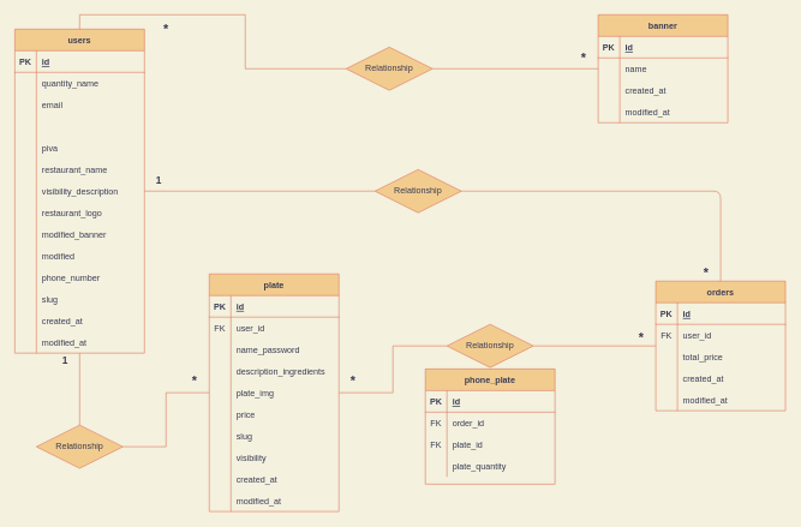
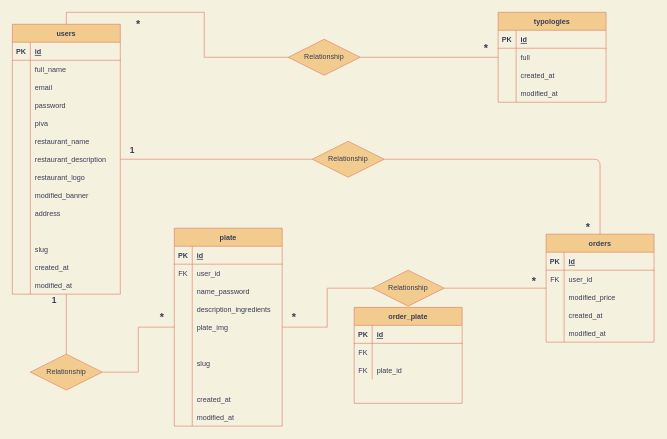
- <mxCell id="92" value="banner" style="shape=table;startSize=30;container=1;collapsible=1;childLayout=tableLayout;fixedRows=1;rowLines=0;fontStyle=1;align=center;resizeLast=1;rounded=0;sketch=0;fillColor=#F2CC8F;strokeColor=#E07A5F;fontColor=#393C56;" parent="1" vertex="1"><mxGeometry x="830" y="20" width="180" height="150" as="geometry" /></mxCell>
+ <mxCell id="92" value="typologies" style="shape=table;startSize=30;container=1;collapsible=1;childLayout=tableLayout;fixedRows=1;rowLines=0;fontStyle=1;align=center;resizeLast=1;rounded=0;sketch=0;fillColor=#F2CC8F;strokeColor=#E07A5F;fontColor=#393C56;" parent="1" vertex="1"><mxGeometry x="830" y="20" width="180" height="150" as="geometry" /></mxCell>
- <mxCell id="98" value="name" style="shape=partialRectangle;connectable=0;fillColor=none;top=0;left=0;bottom=0;right=0;align=left;spacingLeft=6;overflow=hidden;strokeColor=#E07A5F;fontColor=#393C56;" parent="96" vertex="1"><mxGeometry x="30" width="150" height="30" as="geometry" /></mxCell>
+ <mxCell id="98" value="full" style="shape=partialRectangle;connectable=0;fillColor=none;top=0;left=0;bottom=0;right=0;align=left;spacingLeft=6;overflow=hidden;strokeColor=#E07A5F;fontColor=#393C56;" parent="96" vertex="1"><mxGeometry x="30" width="150" height="30" as="geometry" /></mxCell>
- <mxCell id="39" value="quantity_name" style="shape=partialRectangle;connectable=0;fillColor=none;top=0;left=0;bottom=0;right=0;align=left;spacingLeft=6;overflow=hidden;strokeColor=#E07A5F;fontColor=#393C56;" parent="37" vertex="1"><mxGeometry x="30" width="150" height="30" as="geometry" /></mxCell>
+ <mxCell id="39" value="full_name" style="shape=partialRectangle;connectable=0;fillColor=none;top=0;left=0;bottom=0;right=0;align=left;spacingLeft=6;overflow=hidden;strokeColor=#E07A5F;fontColor=#393C56;" parent="37" vertex="1"><mxGeometry x="30" width="150" height="30" as="geometry" /></mxCell>
+ <mxCell id="45" value="password" style="shape=partialRectangle;connectable=0;fillColor=none;top=0;left=0;bottom=0;right=0;align=left;spacingLeft=6;overflow=hidden;strokeColor=#E07A5F;fontColor=#393C56;" parent="43" vertex="1"><mxGeometry x="30" width="150" height="30" as="geometry" /></mxCell>
- <mxCell id="54" value="visibility_description" style="shape=partialRectangle;connectable=0;fillColor=none;top=0;left=0;bottom=0;right=0;align=left;spacingLeft=6;overflow=hidden;strokeColor=#E07A5F;fontColor=#393C56;" parent="52" vertex="1"><mxGeometry x="30" width="150" height="30" as="geometry" /></mxCell>
+ <mxCell id="54" value="restaurant_description" style="shape=partialRectangle;connectable=0;fillColor=none;top=0;left=0;bottom=0;right=0;align=left;spacingLeft=6;overflow=hidden;strokeColor=#E07A5F;fontColor=#393C56;" parent="52" vertex="1"><mxGeometry x="30" width="150" height="30" as="geometry" /></mxCell>
- <mxCell id="63" value="modified" style="shape=partialRectangle;connectable=0;fillColor=none;top=0;left=0;bottom=0;right=0;align=left;spacingLeft=6;overflow=hidden;strokeColor=#E07A5F;fontColor=#393C56;" parent="61" vertex="1"><mxGeometry x="30" width="150" height="30" as="geometry" /></mxCell>
+ <mxCell id="63" value="address" style="shape=partialRectangle;connectable=0;fillColor=none;top=0;left=0;bottom=0;right=0;align=left;spacingLeft=6;overflow=hidden;strokeColor=#E07A5F;fontColor=#393C56;" parent="61" vertex="1"><mxGeometry x="30" width="150" height="30" as="geometry" /></mxCell>
- <mxCell id="66" value="phone_number" style="shape=partialRectangle;connectable=0;fillColor=none;top=0;left=0;bottom=0;right=0;align=left;spacingLeft=6;overflow=hidden;strokeColor=#E07A5F;fontColor=#393C56;" parent="64" vertex="1"><mxGeometry x="30" width="150" height="30" as="geometry" /></mxCell>
- <mxCell id="85" value="total_price" style="shape=partialRectangle;connectable=0;fillColor=none;top=0;left=0;bottom=0;right=0;align=left;spacingLeft=6;overflow=hidden;strokeColor=#E07A5F;fontColor=#393C56;" parent="83" vertex="1"><mxGeometry x="30" width="150" height="30" as="geometry" /></mxCell>
+ <mxCell id="85" value="modified_price" style="shape=partialRectangle;connectable=0;fillColor=none;top=0;left=0;bottom=0;right=0;align=left;spacingLeft=6;overflow=hidden;strokeColor=#E07A5F;fontColor=#393C56;" parent="83" vertex="1"><mxGeometry x="30" width="150" height="30" as="geometry" /></mxCell>
- <mxCell id="120" value="phone_plate" style="shape=table;startSize=30;container=1;collapsible=1;childLayout=tableLayout;fixedRows=1;rowLines=0;fontStyle=1;align=center;resizeLast=1;fillColor=#F2CC8F;strokeColor=#E07A5F;fontColor=#393C56;" vertex="1" parent="1"><mxGeometry x="590" y="512" width="180" height="160" as="geometry" /></mxCell>
+ <mxCell id="120" value="order_plate" style="shape=table;startSize=30;container=1;collapsible=1;childLayout=tableLayout;fixedRows=1;rowLines=0;fontStyle=1;align=center;resizeLast=1;fillColor=#F2CC8F;strokeColor=#E07A5F;fontColor=#393C56;" vertex="1" parent="1"><mxGeometry x="590" y="512" width="180" height="160" as="geometry" /></mxCell>
- <mxCell id="20" value="price" style="shape=partialRectangle;connectable=0;fillColor=none;top=0;left=0;bottom=0;right=0;align=left;spacingLeft=6;overflow=hidden;strokeColor=#E07A5F;fontColor=#393C56;" parent="18" vertex="1"><mxGeometry x="30" width="150" height="30" as="geometry" /></mxCell>
- <mxCell id="126" value="order_id" style="shape=partialRectangle;connectable=0;fillColor=none;top=0;left=0;bottom=0;right=0;align=left;spacingLeft=6;overflow=hidden;strokeColor=#E07A5F;fontColor=#393C56;" vertex="1" parent="124"><mxGeometry x="30" width="150" height="30" as="geometry" /></mxCell>
- <mxCell id="26" value="visibility" style="shape=partialRectangle;connectable=0;fillColor=none;top=0;left=0;bottom=0;right=0;align=left;spacingLeft=6;overflow=hidden;strokeColor=#E07A5F;fontColor=#393C56;" parent="24" vertex="1"><mxGeometry x="30" width="150" height="30" as="geometry" /></mxCell>
- <mxCell id="132" value="plate_quantity" style="shape=partialRectangle;connectable=0;fillColor=none;top=0;left=0;bottom=0;right=0;align=left;spacingLeft=6;overflow=hidden;strokeColor=#E07A5F;fontColor=#393C56;" vertex="1" parent="130"><mxGeometry x="30" width="150" height="30" as="geometry" /></mxCell>
